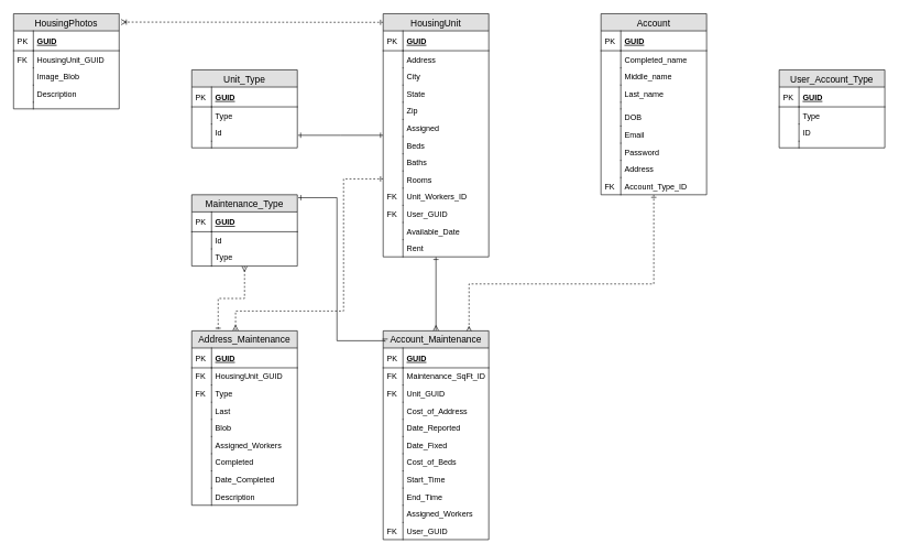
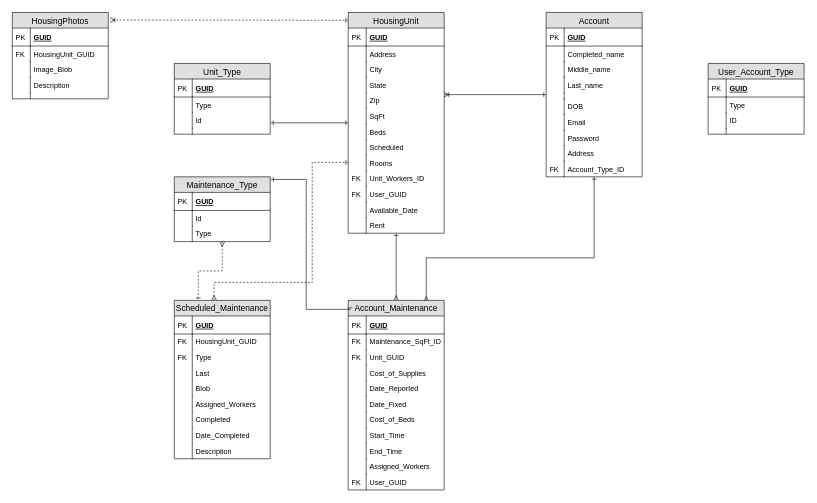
+ <mxCell id="2" style="edgeStyle=orthogonalEdgeStyle;rounded=0;orthogonalLoop=1;jettySize=auto;html=1;startArrow=ERone;startFill=0;endArrow=ERoneToMany;endFill=0;entryX=0.998;entryY=0.115;entryDx=0;entryDy=0;entryPerimeter=0;" parent="1" source="4" target="47" edge="1"><mxGeometry relative="1" as="geometry" /></mxCell>
- <mxCell id="49" value="Assigned" style="shape=partialRectangle;top=0;left=0;right=0;bottom=0;align=left;verticalAlign=top;fillColor=none;spacingLeft=34;spacingRight=4;overflow=hidden;rotatable=0;points=[[0,0.5],[1,0.5]];portConstraint=eastwest;dropTarget=0;fontSize=12;" parent="38" vertex="1"><mxGeometry y="160" width="160" height="26" as="geometry" /></mxCell>
+ <mxCell id="49" value="SqFt" style="shape=partialRectangle;top=0;left=0;right=0;bottom=0;align=left;verticalAlign=top;fillColor=none;spacingLeft=34;spacingRight=4;overflow=hidden;rotatable=0;points=[[0,0.5],[1,0.5]];portConstraint=eastwest;dropTarget=0;fontSize=12;" parent="38" vertex="1"><mxGeometry y="160" width="160" height="26" as="geometry" /></mxCell>
- <mxCell id="53" value="Baths" style="shape=partialRectangle;top=0;left=0;right=0;bottom=0;align=left;verticalAlign=top;fillColor=none;spacingLeft=34;spacingRight=4;overflow=hidden;rotatable=0;points=[[0,0.5],[1,0.5]];portConstraint=eastwest;dropTarget=0;fontSize=12;" parent="38" vertex="1"><mxGeometry y="212" width="160" height="26" as="geometry" /></mxCell>
+ <mxCell id="53" value="Scheduled" style="shape=partialRectangle;top=0;left=0;right=0;bottom=0;align=left;verticalAlign=top;fillColor=none;spacingLeft=34;spacingRight=4;overflow=hidden;rotatable=0;points=[[0,0.5],[1,0.5]];portConstraint=eastwest;dropTarget=0;fontSize=12;" parent="38" vertex="1"><mxGeometry y="212" width="160" height="26" as="geometry" /></mxCell>
- <mxCell id="3" style="edgeStyle=orthogonalEdgeStyle;rounded=0;orthogonalLoop=1;jettySize=auto;html=1;entryX=0.813;entryY=0.005;entryDx=0;entryDy=0;entryPerimeter=0;startArrow=ERone;startFill=0;endArrow=ERmany;endFill=0;dashed=1;" parent="1" source="4" target="74" edge="1"><mxGeometry relative="1" as="geometry"><Array as="points"><mxPoint x="990" y="429" /><mxPoint x="710" y="429" /></Array></mxGeometry></mxCell>
+ <mxCell id="3" style="edgeStyle=orthogonalEdgeStyle;rounded=0;orthogonalLoop=1;jettySize=auto;html=1;entryX=0.813;entryY=0.005;entryDx=0;entryDy=0;entryPerimeter=0;startArrow=ERone;startFill=0;endArrow=ERmany;endFill=0;" parent="1" source="4" target="74" edge="1"><mxGeometry relative="1" as="geometry"><Array as="points"><mxPoint x="990" y="429" /><mxPoint x="710" y="429" /></Array></mxGeometry></mxCell>
- <mxCell id="106" value="Address_Maintenance" style="swimlane;fontStyle=0;childLayout=stackLayout;horizontal=1;startSize=26;fillColor=#e0e0e0;horizontalStack=0;resizeParent=1;resizeParentMax=0;resizeLast=0;collapsible=1;marginBottom=0;swimlaneFillColor=#ffffff;align=center;fontSize=14;" parent="1" vertex="1"><mxGeometry x="290" y="500" width="160" height="264" as="geometry" /></mxCell>
+ <mxCell id="106" value="Scheduled_Maintenance" style="swimlane;fontStyle=0;childLayout=stackLayout;horizontal=1;startSize=26;fillColor=#e0e0e0;horizontalStack=0;resizeParent=1;resizeParentMax=0;resizeLast=0;collapsible=1;marginBottom=0;swimlaneFillColor=#ffffff;align=center;fontSize=14;" parent="1" vertex="1"><mxGeometry x="290" y="500" width="160" height="264" as="geometry" /></mxCell>
- <mxCell id="81" value="Cost_of_Address" style="shape=partialRectangle;top=0;left=0;right=0;bottom=0;align=left;verticalAlign=top;fillColor=none;spacingLeft=34;spacingRight=4;overflow=hidden;rotatable=0;points=[[0,0.5],[1,0.5]];portConstraint=eastwest;dropTarget=0;fontSize=12;" parent="74" vertex="1"><mxGeometry y="108" width="160" height="26" as="geometry" /></mxCell>
+ <mxCell id="81" value="Cost_of_Supplies" style="shape=partialRectangle;top=0;left=0;right=0;bottom=0;align=left;verticalAlign=top;fillColor=none;spacingLeft=34;spacingRight=4;overflow=hidden;rotatable=0;points=[[0,0.5],[1,0.5]];portConstraint=eastwest;dropTarget=0;fontSize=12;" parent="74" vertex="1"><mxGeometry y="108" width="160" height="26" as="geometry" /></mxCell>
